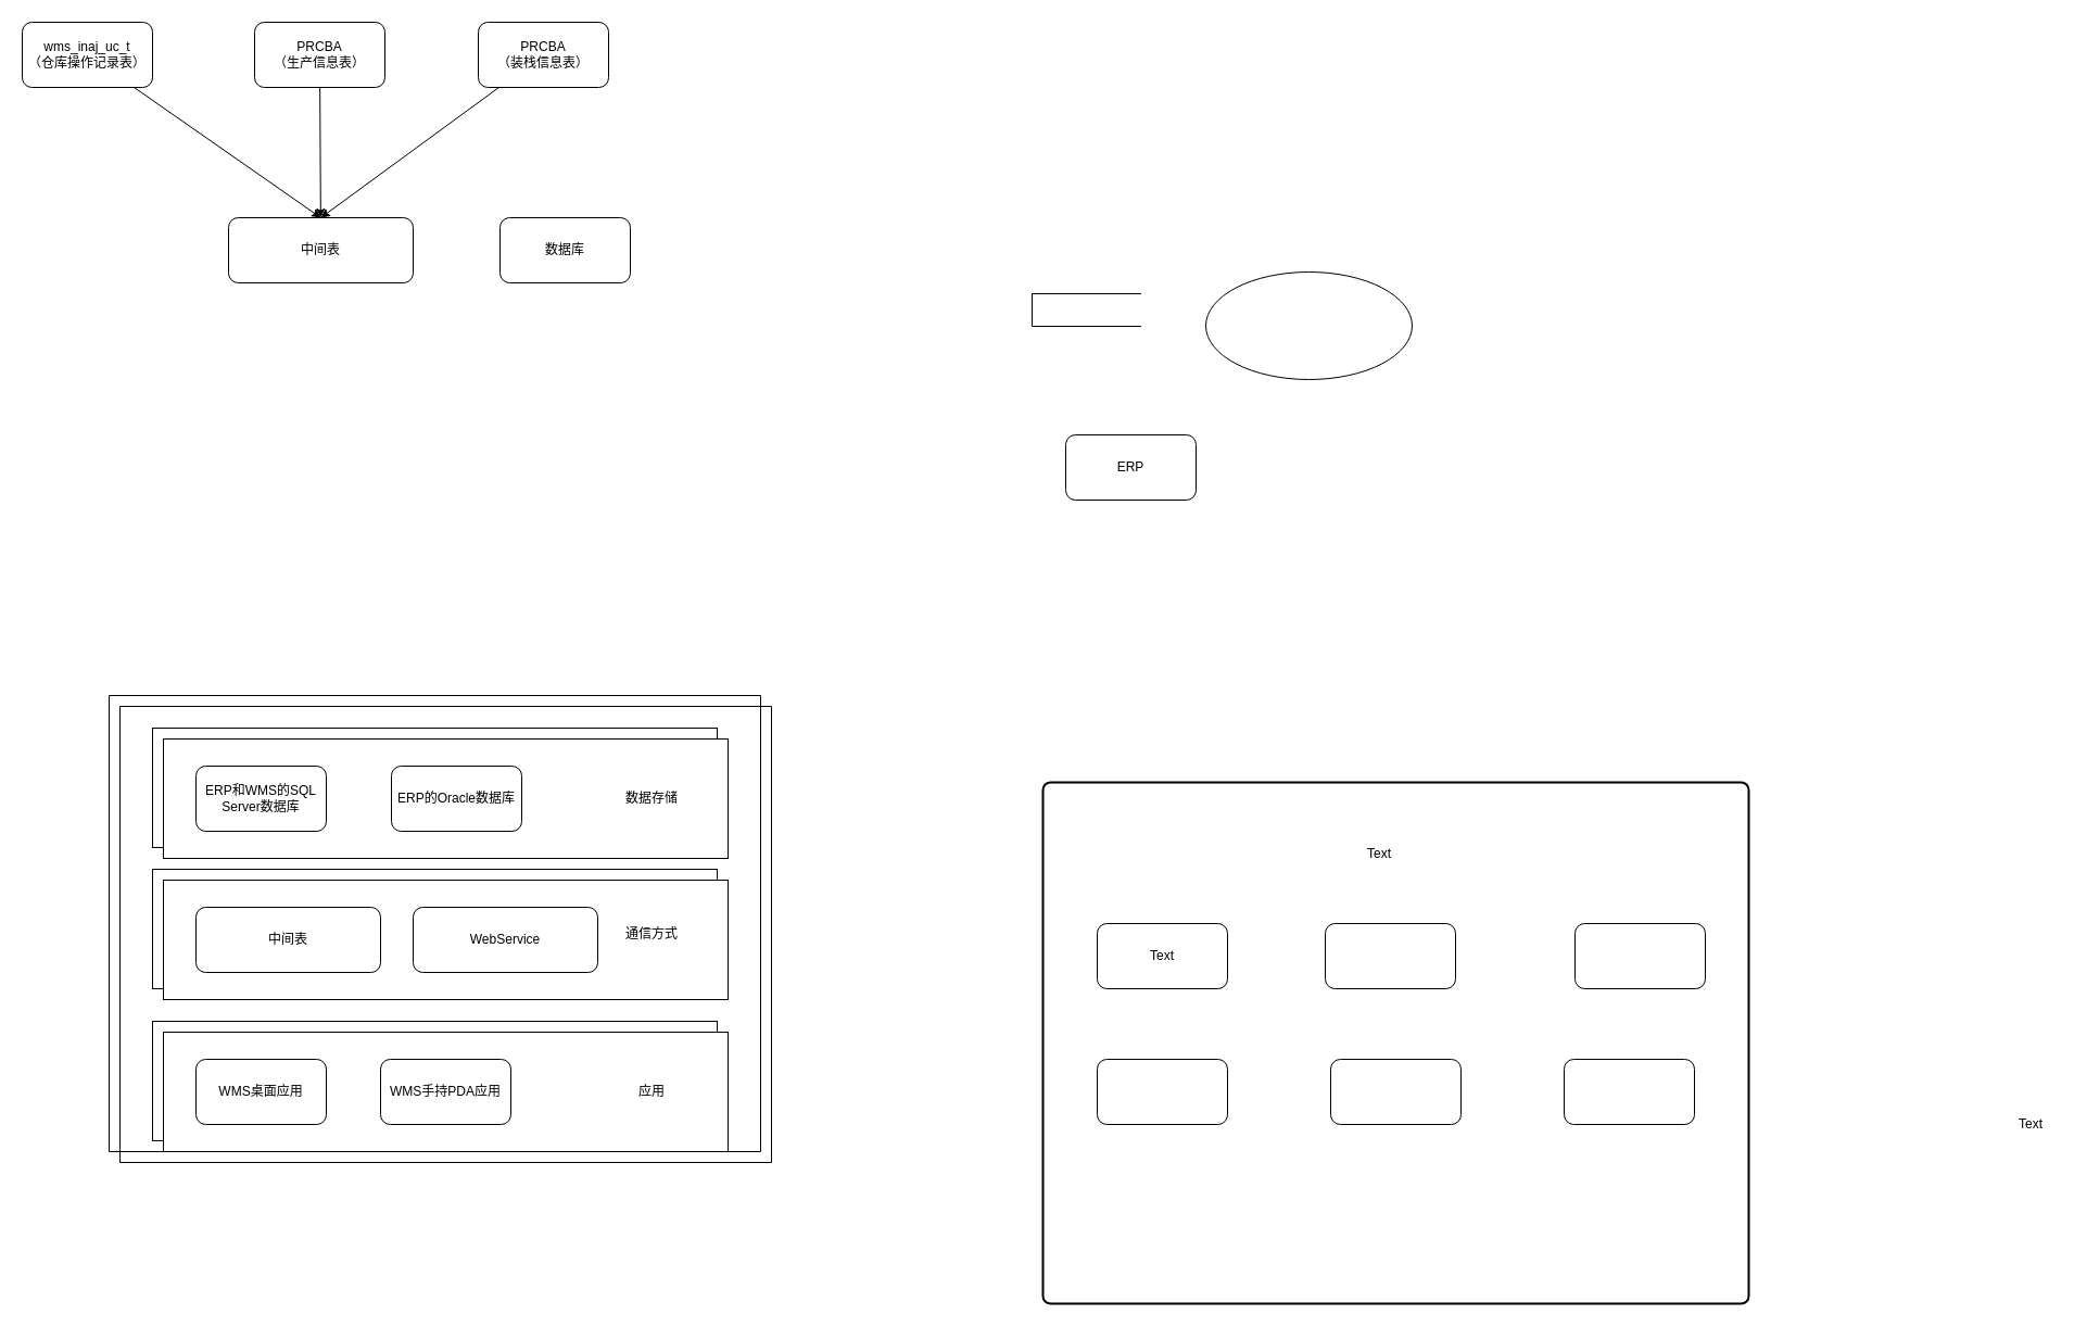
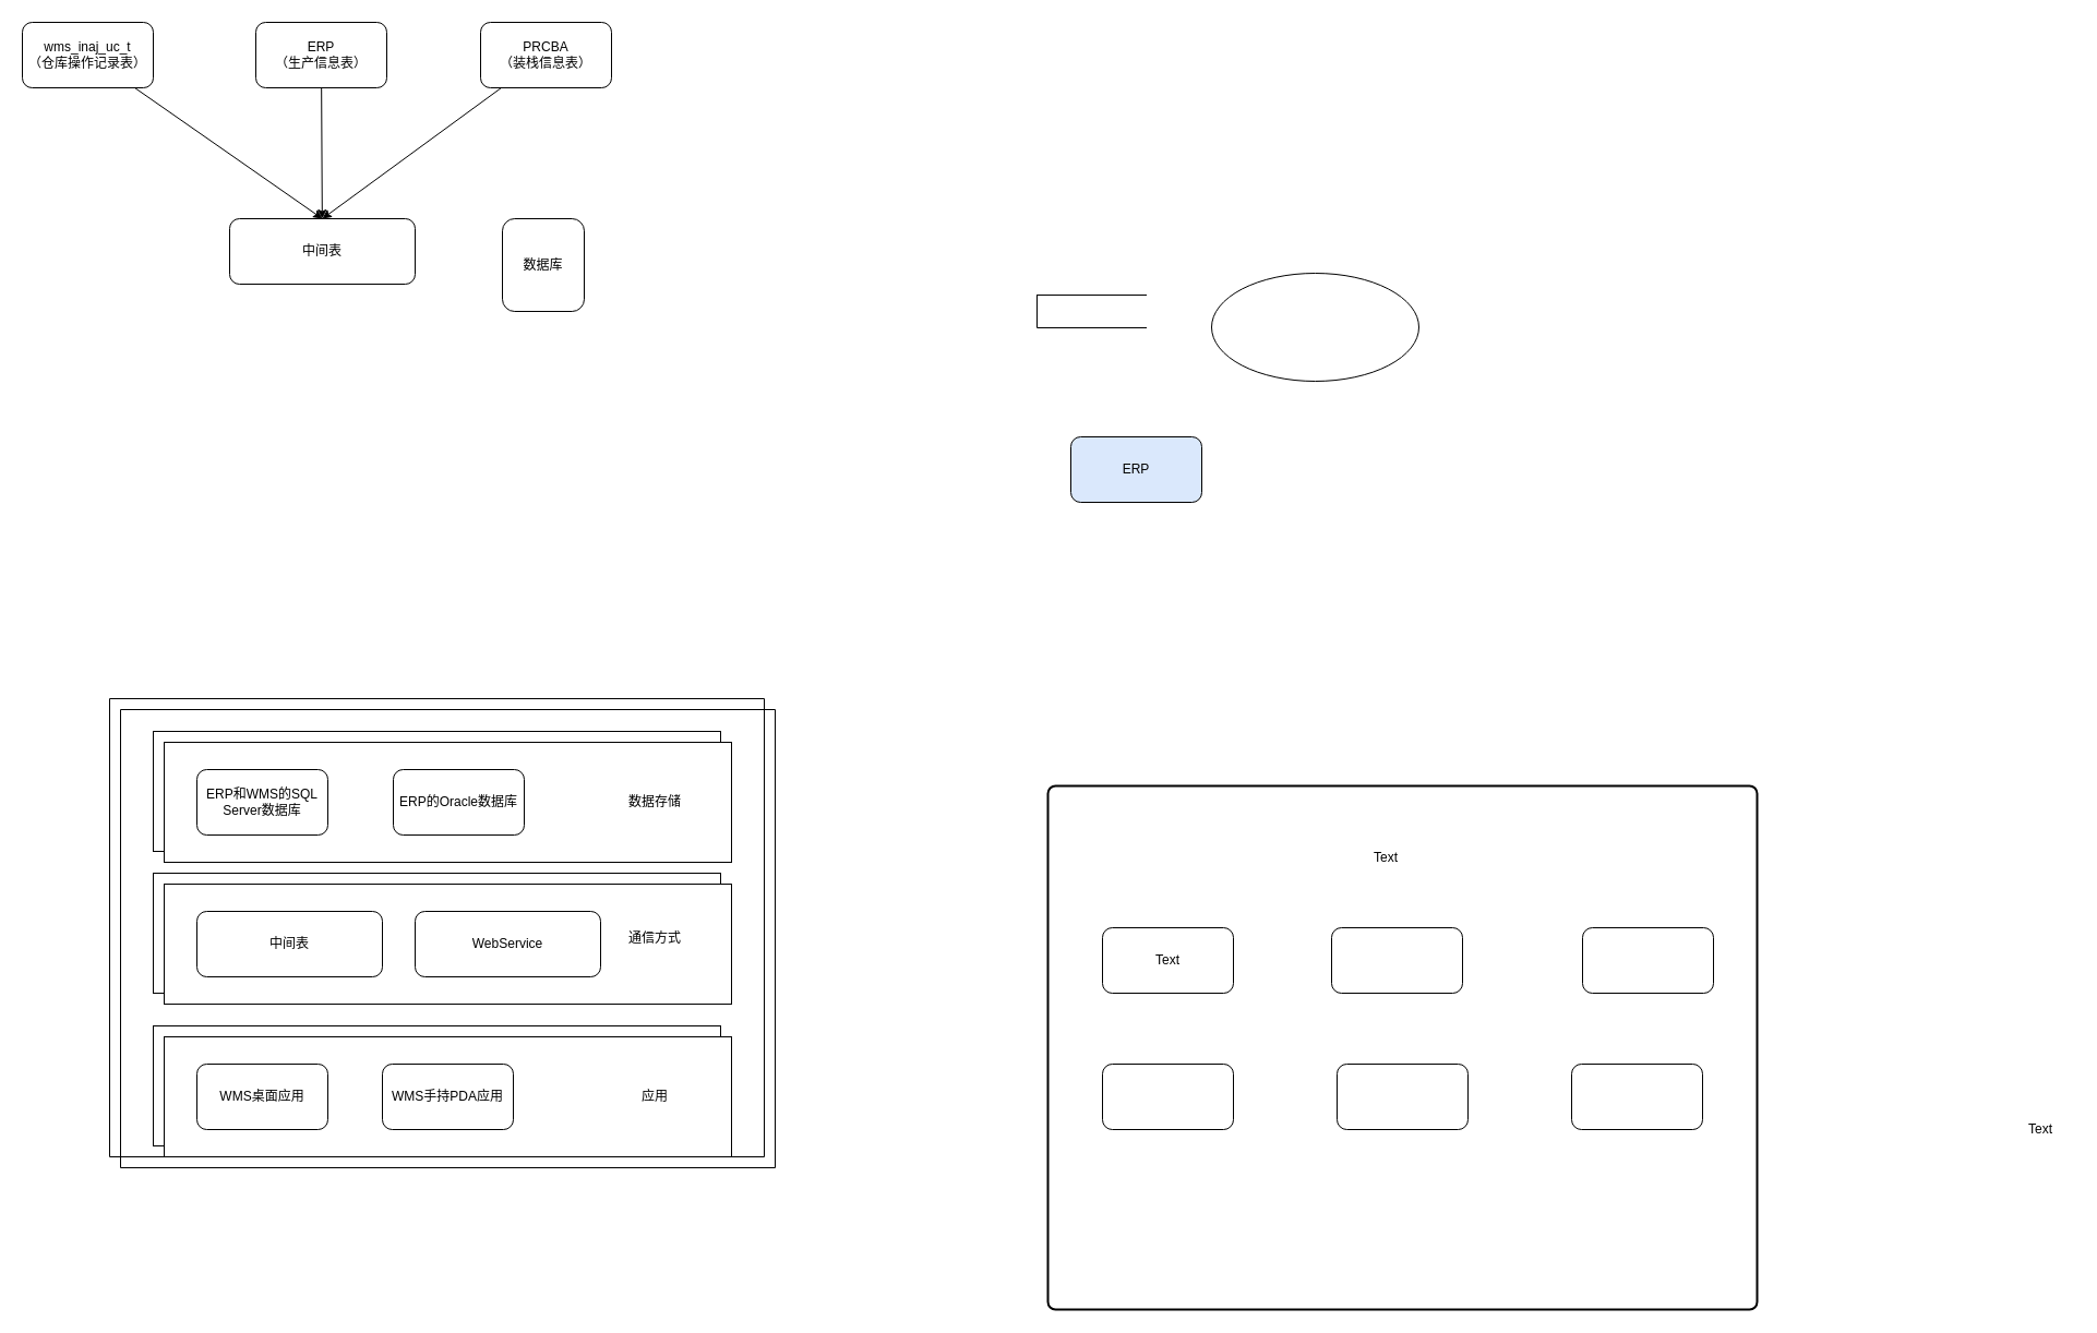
- <mxCell id="5" value="PRCBA&lt;div&gt;（生产信息表）&lt;/div&gt;" style="rounded=1;whiteSpace=wrap;html=1;" vertex="1" parent="1"><mxGeometry x="234" width="120" height="60" as="geometry" y="20" /></mxCell>
+ <mxCell id="5" value="ERP&lt;div&gt;（生产信息表）&lt;/div&gt;" style="rounded=1;whiteSpace=wrap;html=1;" vertex="1" parent="1"><mxGeometry x="234" width="120" height="60" as="geometry" y="20" /></mxCell>
- <mxCell id="9" value="数据库" style="rounded=1;whiteSpace=wrap;html=1;" vertex="1" parent="1"><mxGeometry x="460" y="200" width="120" height="60" as="geometry" /></mxCell>
+ <mxCell id="9" value="数据库" style="rounded=1;whiteSpace=wrap;html=1;" vertex="1" parent="1"><mxGeometry x="460" y="200" width="75" height="85" as="geometry" /></mxCell>
- <mxCell id="36" value="ERP" style="rounded=1;whiteSpace=wrap;html=1;" vertex="1" parent="1"><mxGeometry x="981" y="400" width="120" height="60" as="geometry" /></mxCell>
+ <mxCell id="36" value="ERP" style="rounded=1;whiteSpace=wrap;html=1;fillColor=#dae8fc;" vertex="1" parent="1"><mxGeometry x="981" y="400" width="120" height="60" as="geometry" /></mxCell>
